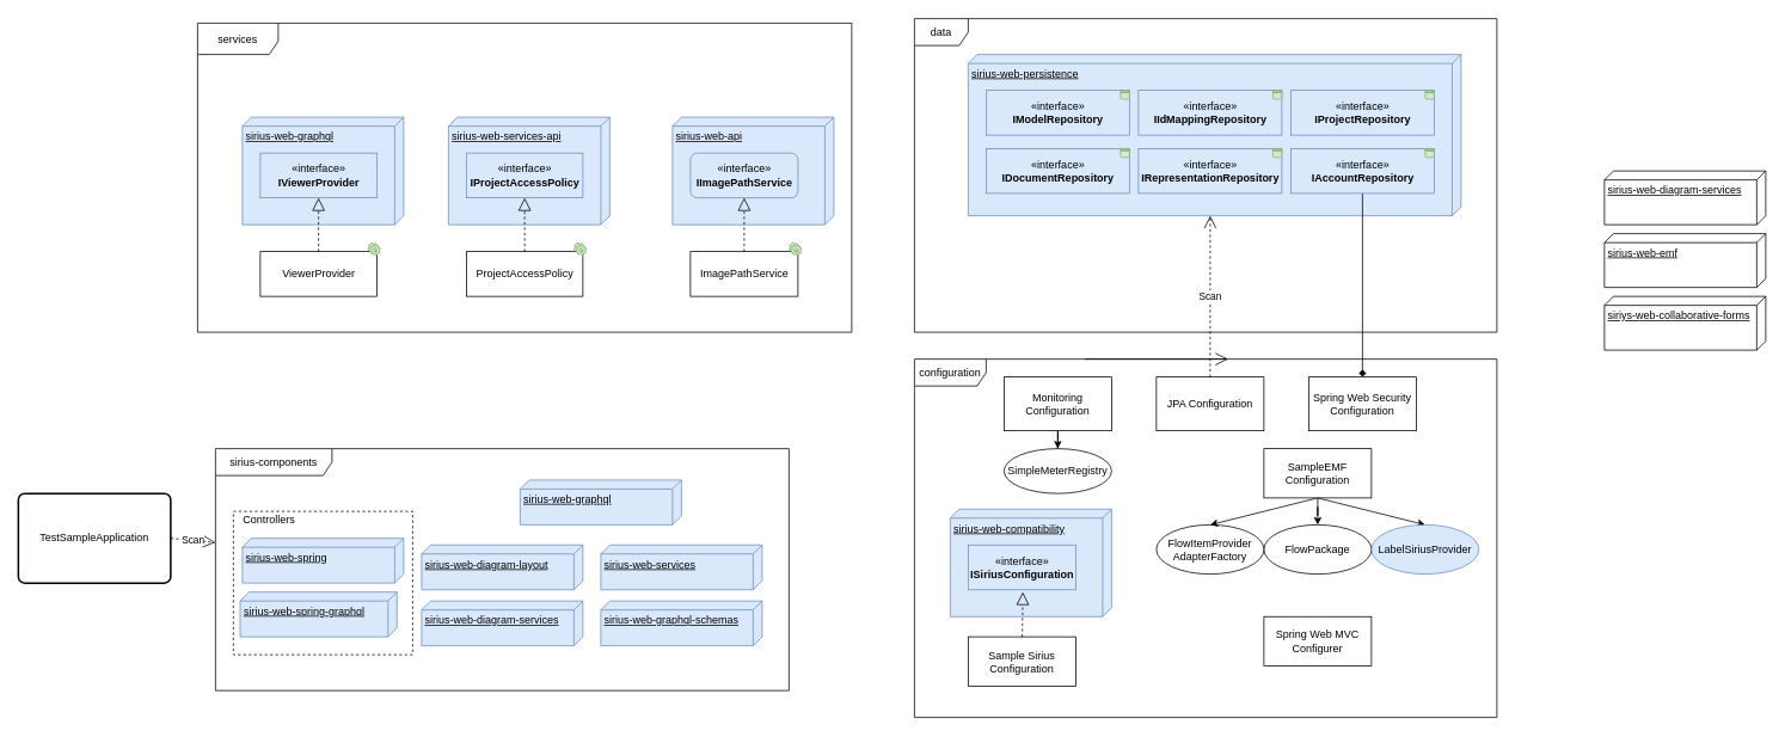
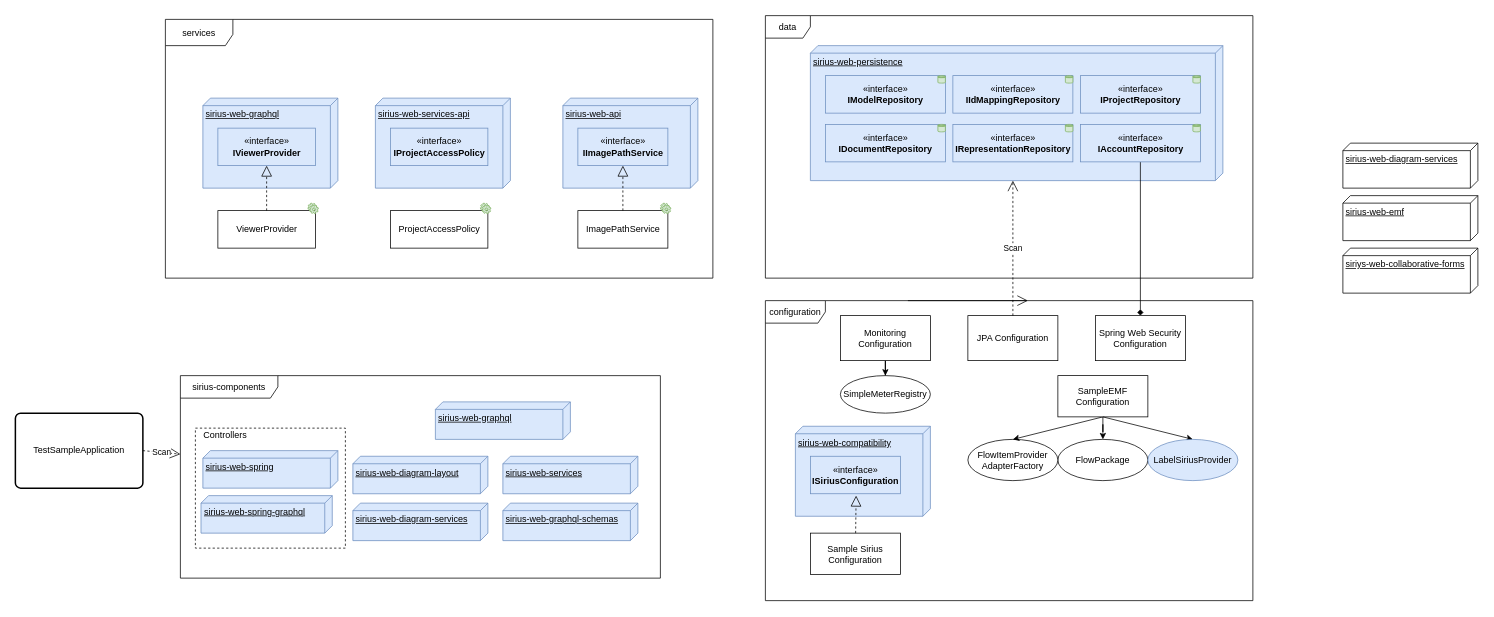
- <mxCell id="9" value="«interface»&lt;br&gt;&lt;b&gt;IImagePathService&lt;/b&gt;" style="html=1;fillColor=#dae8fc;strokeColor=#6c8ebf;rounded=1;" parent="1" vertex="1"><mxGeometry x="770" y="170" width="120" height="50" as="geometry" /></mxCell>
+ <mxCell id="9" value="«interface»&lt;br&gt;&lt;b&gt;IImagePathService&lt;/b&gt;" style="html=1;fillColor=#dae8fc;strokeColor=#6c8ebf;" parent="1" vertex="1"><mxGeometry x="770" y="170" width="120" height="50" as="geometry" /></mxCell>
- <mxCell id="13" value="" style="endArrow=block;dashed=1;endFill=0;endSize=12;html=1;exitX=0.5;exitY=0;exitDx=0;exitDy=0;" parent="1" source="11" target="12" edge="1"><mxGeometry width="160" relative="1" as="geometry"><mxPoint x="630" y="350" as="sourcePoint" /><mxPoint x="790" y="350" as="targetPoint" /></mxGeometry></mxCell>
- <mxCell id="63" value="Spring Web MVC Configurer" style="rectangle;whiteSpace=wrap;html=1;" parent="1" vertex="1"><mxGeometry x="1410" y="687.5" width="120" height="55" as="geometry" /></mxCell>
